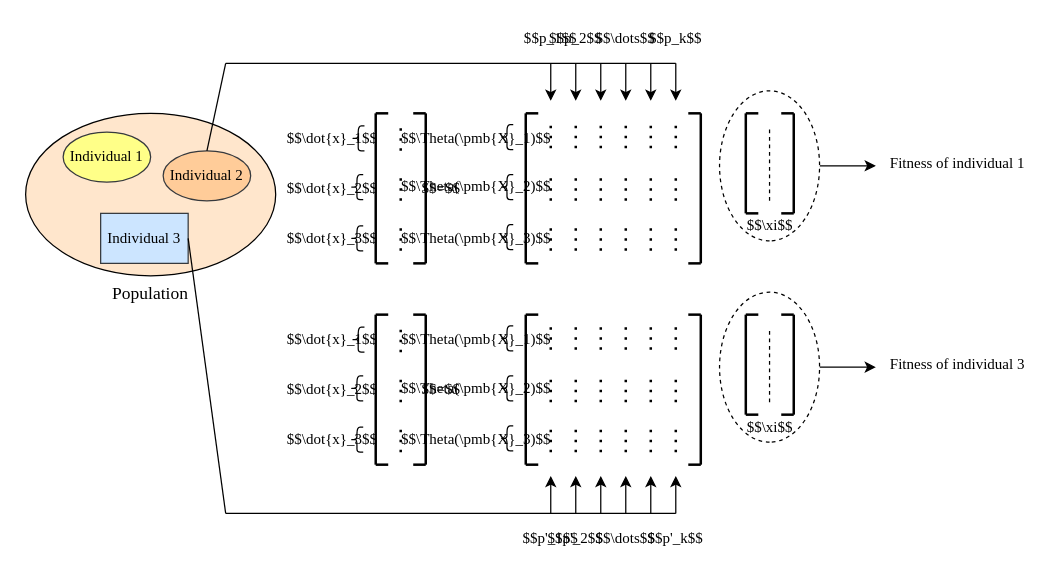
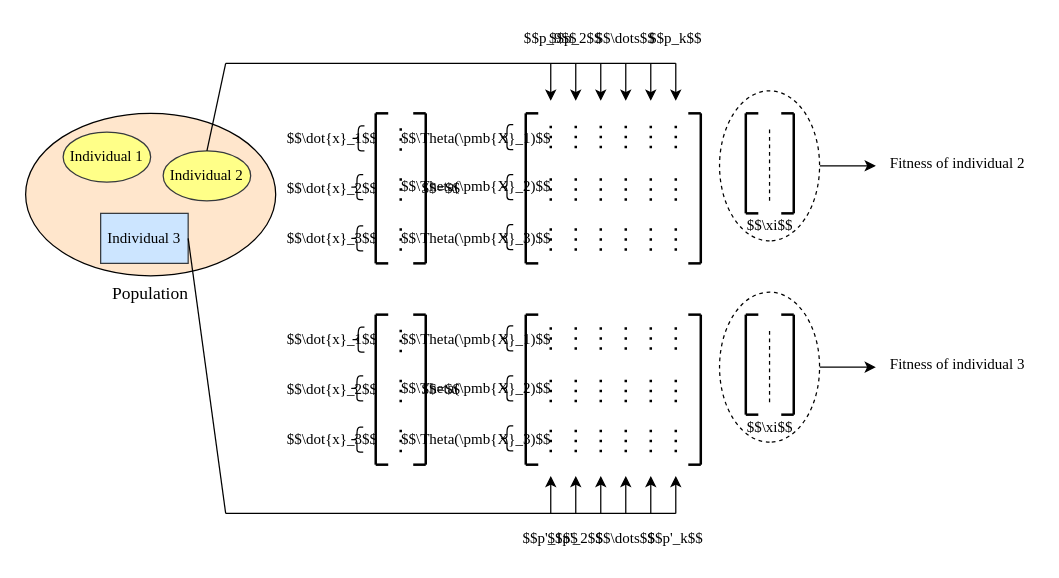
- <mxCell id="57" value="$$p_1$$" style="text;html=1;strokeColor=none;fillColor=none;align=center;verticalAlign=middle;whiteSpace=wrap;rounded=0;dashed=1;fontFamily=Times New Roman;fontSize=12;" vertex="1" parent="1"><mxGeometry x="435" y="20" width="10" height="20" as="geometry" /></mxCell>
+ <mxCell id="57" value="$$p_9$$" style="text;html=1;strokeColor=none;fillColor=none;align=center;verticalAlign=middle;whiteSpace=wrap;rounded=0;dashed=1;fontFamily=Times New Roman;fontSize=12;" vertex="1" parent="1"><mxGeometry x="435" y="20" width="10" height="20" as="geometry" /></mxCell>
- <mxCell id="48" value="Fitness of individual 1" style="text;html=1;align=center;verticalAlign=middle;resizable=0;points=[];autosize=1;fontSize=12;fontFamily=Times New Roman;" vertex="1" parent="1"><mxGeometry x="705" y="120" width="120" height="20" as="geometry" /></mxCell>
+ <mxCell id="48" value="Fitness of individual 2" style="text;html=1;align=center;verticalAlign=middle;resizable=0;points=[];autosize=1;fontSize=12;fontFamily=Times New Roman;" vertex="1" parent="1"><mxGeometry x="705" y="120" width="120" height="20" as="geometry" /></mxCell>
- <mxCell id="7" value="Individual 2" style="ellipse;whiteSpace=wrap;html=1;fontFamily=Times New Roman;fontSize=12;fillColor=#ffcc99;strokeColor=#36393d;" vertex="1" parent="4"><mxGeometry x="110" y="30" width="70" height="40" as="geometry" /></mxCell>
+ <mxCell id="7" value="Individual 2" style="ellipse;whiteSpace=wrap;html=1;fontFamily=Times New Roman;fontSize=12;fillColor=#ffff88;strokeColor=#36393d;" vertex="1" parent="4"><mxGeometry x="110" y="30" width="70" height="40" as="geometry" /></mxCell>
